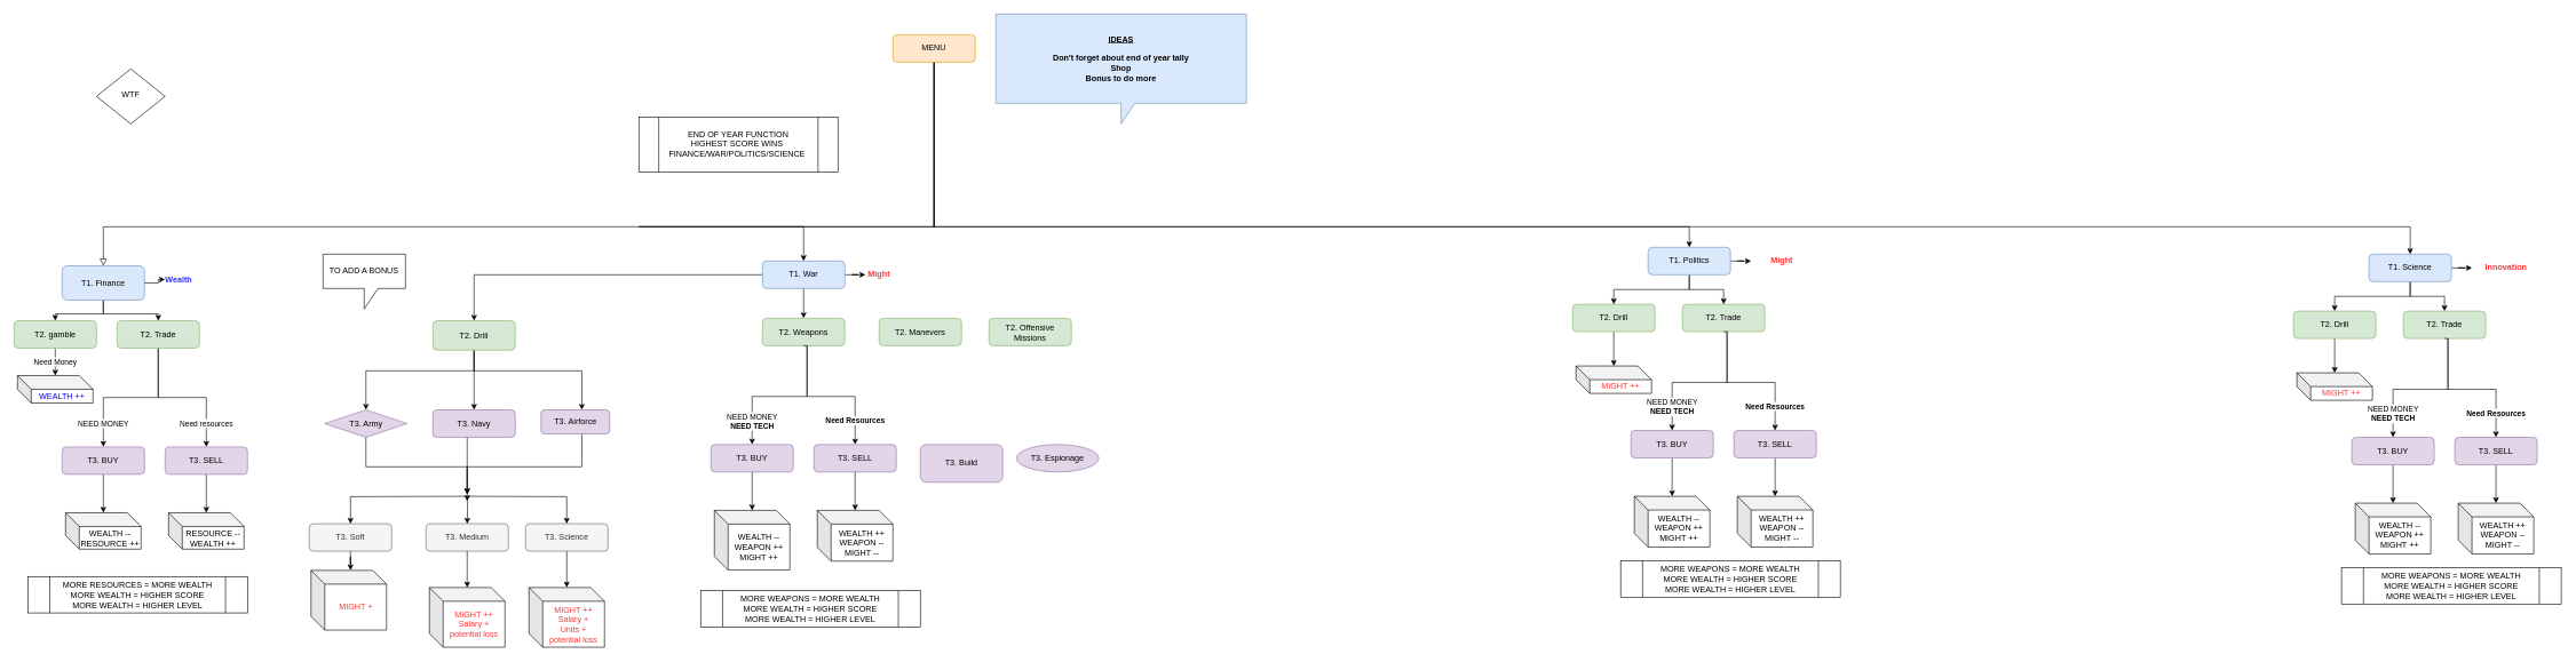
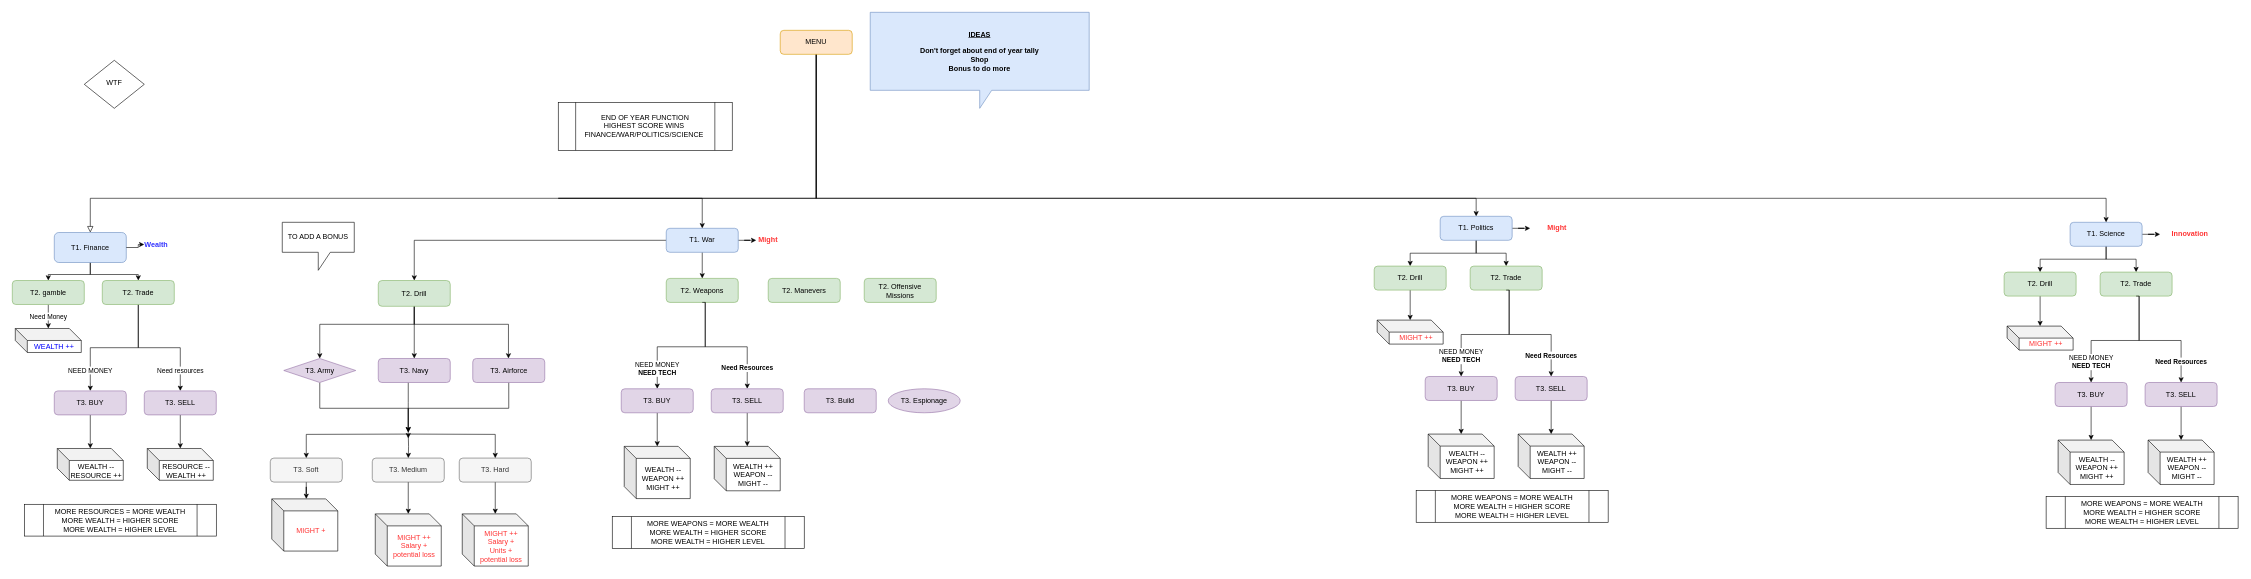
- <mxCell id="104" value="T3.&amp;nbsp;Airforce" style="rounded=1;whiteSpace=wrap;html=1;fontSize=12;glass=0;strokeWidth=1;shadow=0;fillColor=#e1d5e7;strokeColor=#9673a6;" vertex="1" parent="1"><mxGeometry x="787.5" y="597" width="100" height="35" as="geometry" /></mxCell>
+ <mxCell id="104" value="T3.&amp;nbsp;Airforce" style="rounded=1;whiteSpace=wrap;html=1;fontSize=12;glass=0;strokeWidth=1;shadow=0;fillColor=#e1d5e7;strokeColor=#9673a6;" vertex="1" parent="1"><mxGeometry x="787.5" y="597" width="120" height="40" as="geometry" /></mxCell>
- <mxCell id="83" value="T3.&amp;nbsp;Build" style="rounded=1;whiteSpace=wrap;html=1;fontSize=12;glass=0;strokeWidth=1;shadow=0;fillColor=#e1d5e7;strokeColor=#9673a6;" vertex="1" parent="1"><mxGeometry x="1340" y="647.5" width="120" height="55" as="geometry" /></mxCell>
+ <mxCell id="83" value="T3.&amp;nbsp;Build" style="rounded=1;whiteSpace=wrap;html=1;fontSize=12;glass=0;strokeWidth=1;shadow=0;fillColor=#e1d5e7;strokeColor=#9673a6;" vertex="1" parent="1"><mxGeometry x="1340" y="647.5" width="120" height="40" as="geometry" /></mxCell>
- <mxCell id="93" value="T3.&amp;nbsp;Science" style="rounded=1;whiteSpace=wrap;html=1;fontSize=12;glass=0;strokeWidth=1;shadow=0;fillColor=#f5f5f5;strokeColor=#666666;fontColor=#333333;" vertex="1" parent="1"><mxGeometry x="765" y="763" width="120" height="40" as="geometry" /></mxCell>
+ <mxCell id="93" value="T3.&amp;nbsp;Hard" style="rounded=1;whiteSpace=wrap;html=1;fontSize=12;glass=0;strokeWidth=1;shadow=0;fillColor=#f5f5f5;strokeColor=#666666;fontColor=#333333;" vertex="1" parent="1"><mxGeometry x="765" y="763" width="120" height="40" as="geometry" /></mxCell>
